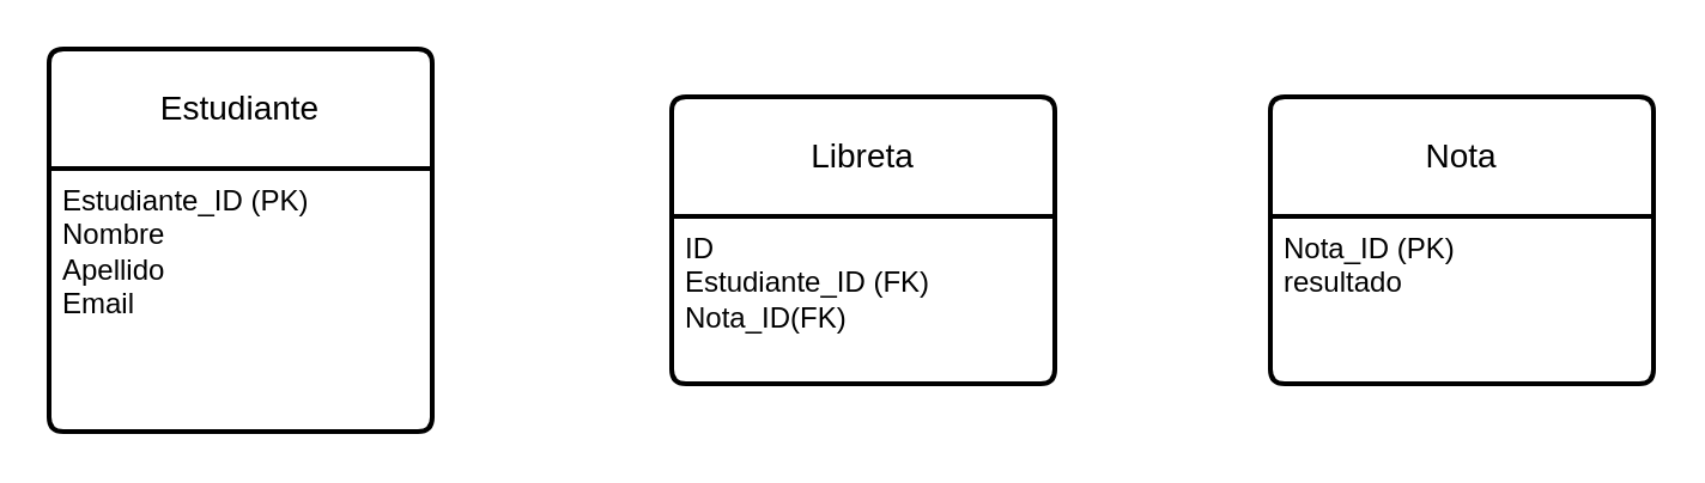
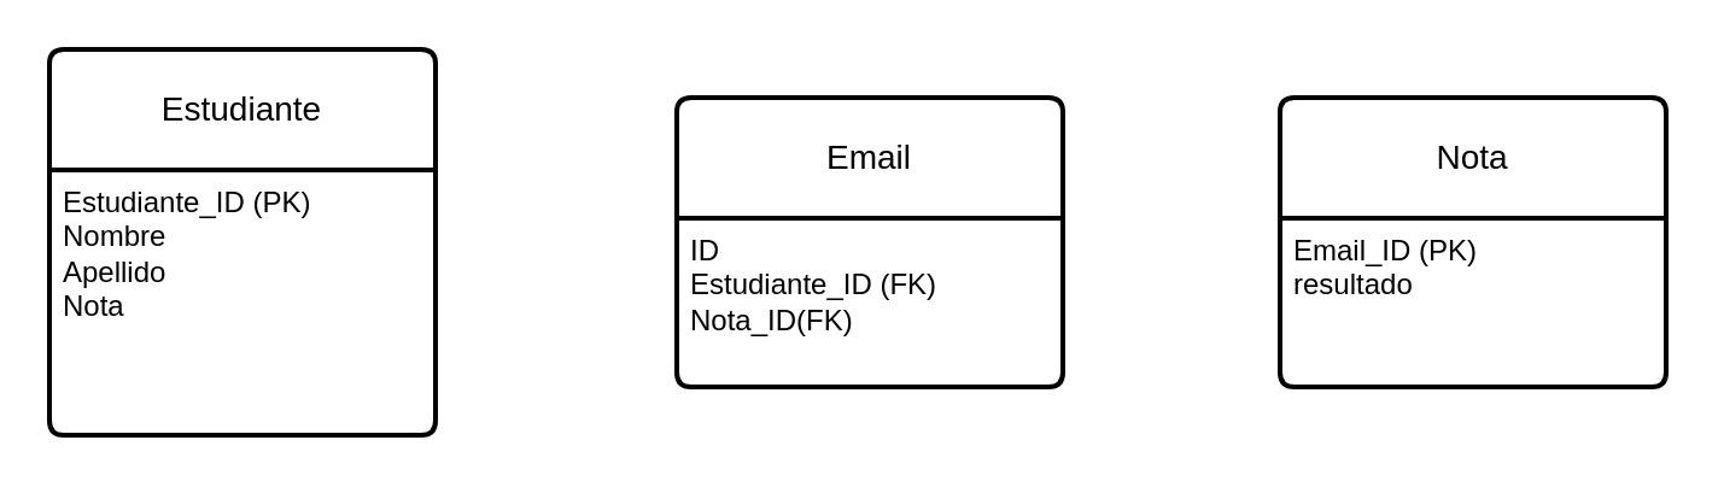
- <mxCell id="4" value="Libreta" style="swimlane;childLayout=stackLayout;horizontal=1;startSize=50;horizontalStack=0;rounded=1;fontSize=14;fontStyle=0;strokeWidth=2;resizeParent=0;resizeLast=1;shadow=0;dashed=0;align=center;arcSize=4;whiteSpace=wrap;html=1;" parent="1" vertex="1"><mxGeometry x="280" y="40" width="160" height="120" as="geometry" /></mxCell>
+ <mxCell id="4" value="Email" style="swimlane;childLayout=stackLayout;horizontal=1;startSize=50;horizontalStack=0;rounded=1;fontSize=14;fontStyle=0;strokeWidth=2;resizeParent=0;resizeLast=1;shadow=0;dashed=0;align=center;arcSize=4;whiteSpace=wrap;html=1;" parent="1" vertex="1"><mxGeometry x="280" y="40" width="160" height="120" as="geometry" /></mxCell>
- <mxCell id="3" value="&lt;div&gt;Estudiante_ID (PK)&lt;/div&gt;&lt;div&gt;Nombre&lt;/div&gt;&lt;div&gt;Apellido&lt;/div&gt;Email" style="align=left;strokeColor=none;fillColor=none;spacingLeft=4;fontSize=12;verticalAlign=top;resizable=0;rotatable=0;part=1;html=1;" parent="2" vertex="1"><mxGeometry y="50" width="160" height="110" as="geometry" /></mxCell>
+ <mxCell id="3" value="&lt;div&gt;Estudiante_ID (PK)&lt;/div&gt;&lt;div&gt;Nombre&lt;/div&gt;&lt;div&gt;Apellido&lt;/div&gt;Nota" style="align=left;strokeColor=none;fillColor=none;spacingLeft=4;fontSize=12;verticalAlign=top;resizable=0;rotatable=0;part=1;html=1;" parent="2" vertex="1"><mxGeometry y="50" width="160" height="110" as="geometry" /></mxCell>
- <mxCell id="7" value="&lt;div&gt;Nota_ID (PK)&lt;/div&gt;&lt;div&gt;resultado&lt;br&gt;&lt;/div&gt;" style="align=left;strokeColor=none;fillColor=none;spacingLeft=4;fontSize=12;verticalAlign=top;resizable=0;rotatable=0;part=1;html=1;" parent="6" vertex="1"><mxGeometry y="50" width="160" height="70" as="geometry" /></mxCell>
+ <mxCell id="7" value="&lt;div&gt;Email_ID (PK)&lt;/div&gt;&lt;div&gt;resultado&lt;br&gt;&lt;/div&gt;" style="align=left;strokeColor=none;fillColor=none;spacingLeft=4;fontSize=12;verticalAlign=top;resizable=0;rotatable=0;part=1;html=1;" parent="6" vertex="1"><mxGeometry y="50" width="160" height="70" as="geometry" /></mxCell>
